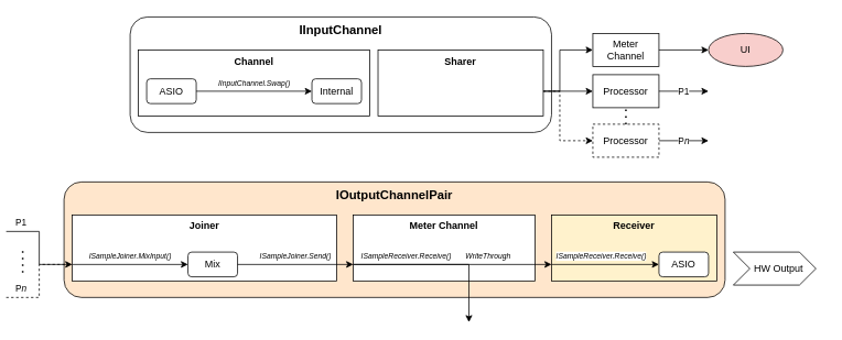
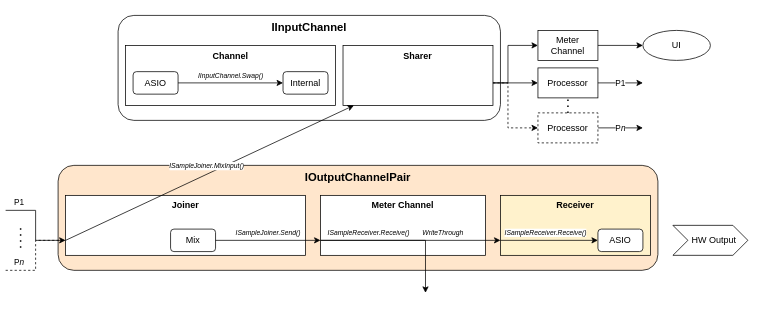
- <mxCell id="9" value="UI" style="ellipse;whiteSpace=wrap;html=1;fillColor=#f8cecc;" vertex="1" parent="1"><mxGeometry x="850" y="40" width="90" height="40" as="geometry" /></mxCell>
+ <mxCell id="9" value="UI" style="ellipse;whiteSpace=wrap;html=1;" vertex="1" parent="1"><mxGeometry x="850" y="40" width="90" height="40" as="geometry" /></mxCell>
- <mxCell id="36" value="&lt;i&gt;ISampleJoiner.MixInput()&lt;/i&gt;" style="endArrow=classic;html=1;rounded=0;fontSize=9;exitX=0;exitY=0.75;exitDx=0;exitDy=0;entryX=0;entryY=0.5;entryDx=0;entryDy=0;" edge="1" parent="1" source="5" target="7"><mxGeometry y="10" width="50" height="50" relative="1" as="geometry"><mxPoint x="340" y="500" as="sourcePoint" /><mxPoint x="390" y="450" as="targetPoint" /><mxPoint as="offset" /></mxGeometry></mxCell>
+ <mxCell id="36" value="&lt;i&gt;ISampleJoiner.MixInput()&lt;/i&gt;" style="endArrow=classic;html=1;rounded=0;fontSize=9;exitX=0;exitY=0.75;exitDx=0;exitDy=0;" edge="1" parent="1" source="5" target="21"><mxGeometry y="10" width="50" height="50" relative="1" as="geometry"><mxPoint x="340" y="500" as="sourcePoint" /><mxPoint x="390" y="450" as="targetPoint" /><mxPoint as="offset" /></mxGeometry></mxCell>
- <mxCell id="3" value="&amp;nbsp; &amp;nbsp;HW Output" style="shape=step;perimeter=stepPerimeter;whiteSpace=wrap;html=1;fixedSize=1;" vertex="1" parent="1"><mxGeometry x="880" y="305" width="100" height="40" as="geometry" /></mxCell>
+ <mxCell id="3" value="&amp;nbsp; &amp;nbsp;HW Output" style="shape=step;perimeter=stepPerimeter;whiteSpace=wrap;html=1;fixedSize=1;" vertex="1" parent="1"><mxGeometry x="890" y="300" width="100" height="40" as="geometry" /></mxCell>
